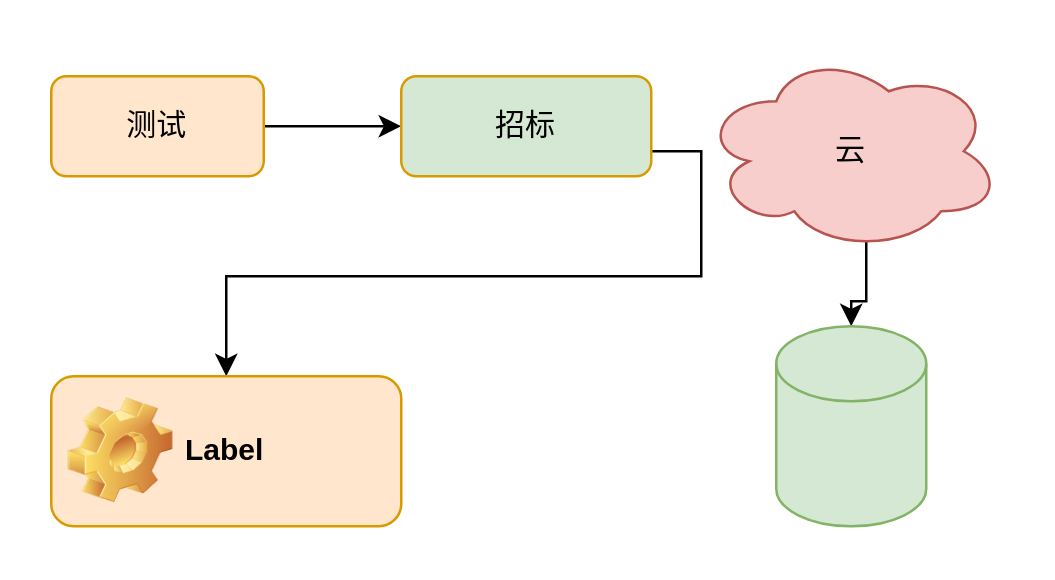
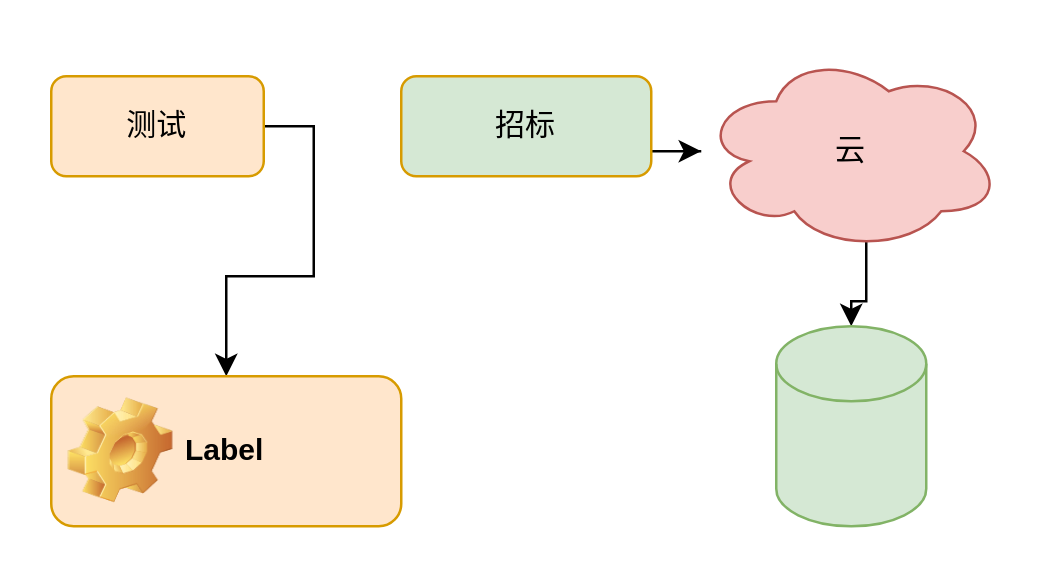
- <mxCell id="2" style="edgeStyle=orthogonalEdgeStyle;rounded=0;orthogonalLoop=1;jettySize=auto;html=1;exitX=1;exitY=0.5;exitDx=0;exitDy=0;" parent="1" source="3" target="5" edge="1"><mxGeometry relative="1" as="geometry" /></mxCell>
+ <mxCell id="2" style="edgeStyle=orthogonalEdgeStyle;rounded=0;orthogonalLoop=1;jettySize=auto;html=1;exitX=1;exitY=0.5;exitDx=0;exitDy=0;" parent="1" source="3" target="9" edge="1"><mxGeometry relative="1" as="geometry" /></mxCell>
- <mxCell id="4" style="edgeStyle=orthogonalEdgeStyle;rounded=0;orthogonalLoop=1;jettySize=auto;html=1;exitX=1;exitY=0.75;exitDx=0;exitDy=0;" parent="1" source="5" target="9" edge="1"><mxGeometry relative="1" as="geometry" /></mxCell>
+ <mxCell id="4" style="edgeStyle=orthogonalEdgeStyle;rounded=0;orthogonalLoop=1;jettySize=auto;html=1;exitX=1;exitY=0.75;exitDx=0;exitDy=0;" parent="1" source="5" target="7" edge="1"><mxGeometry relative="1" as="geometry" /></mxCell>
